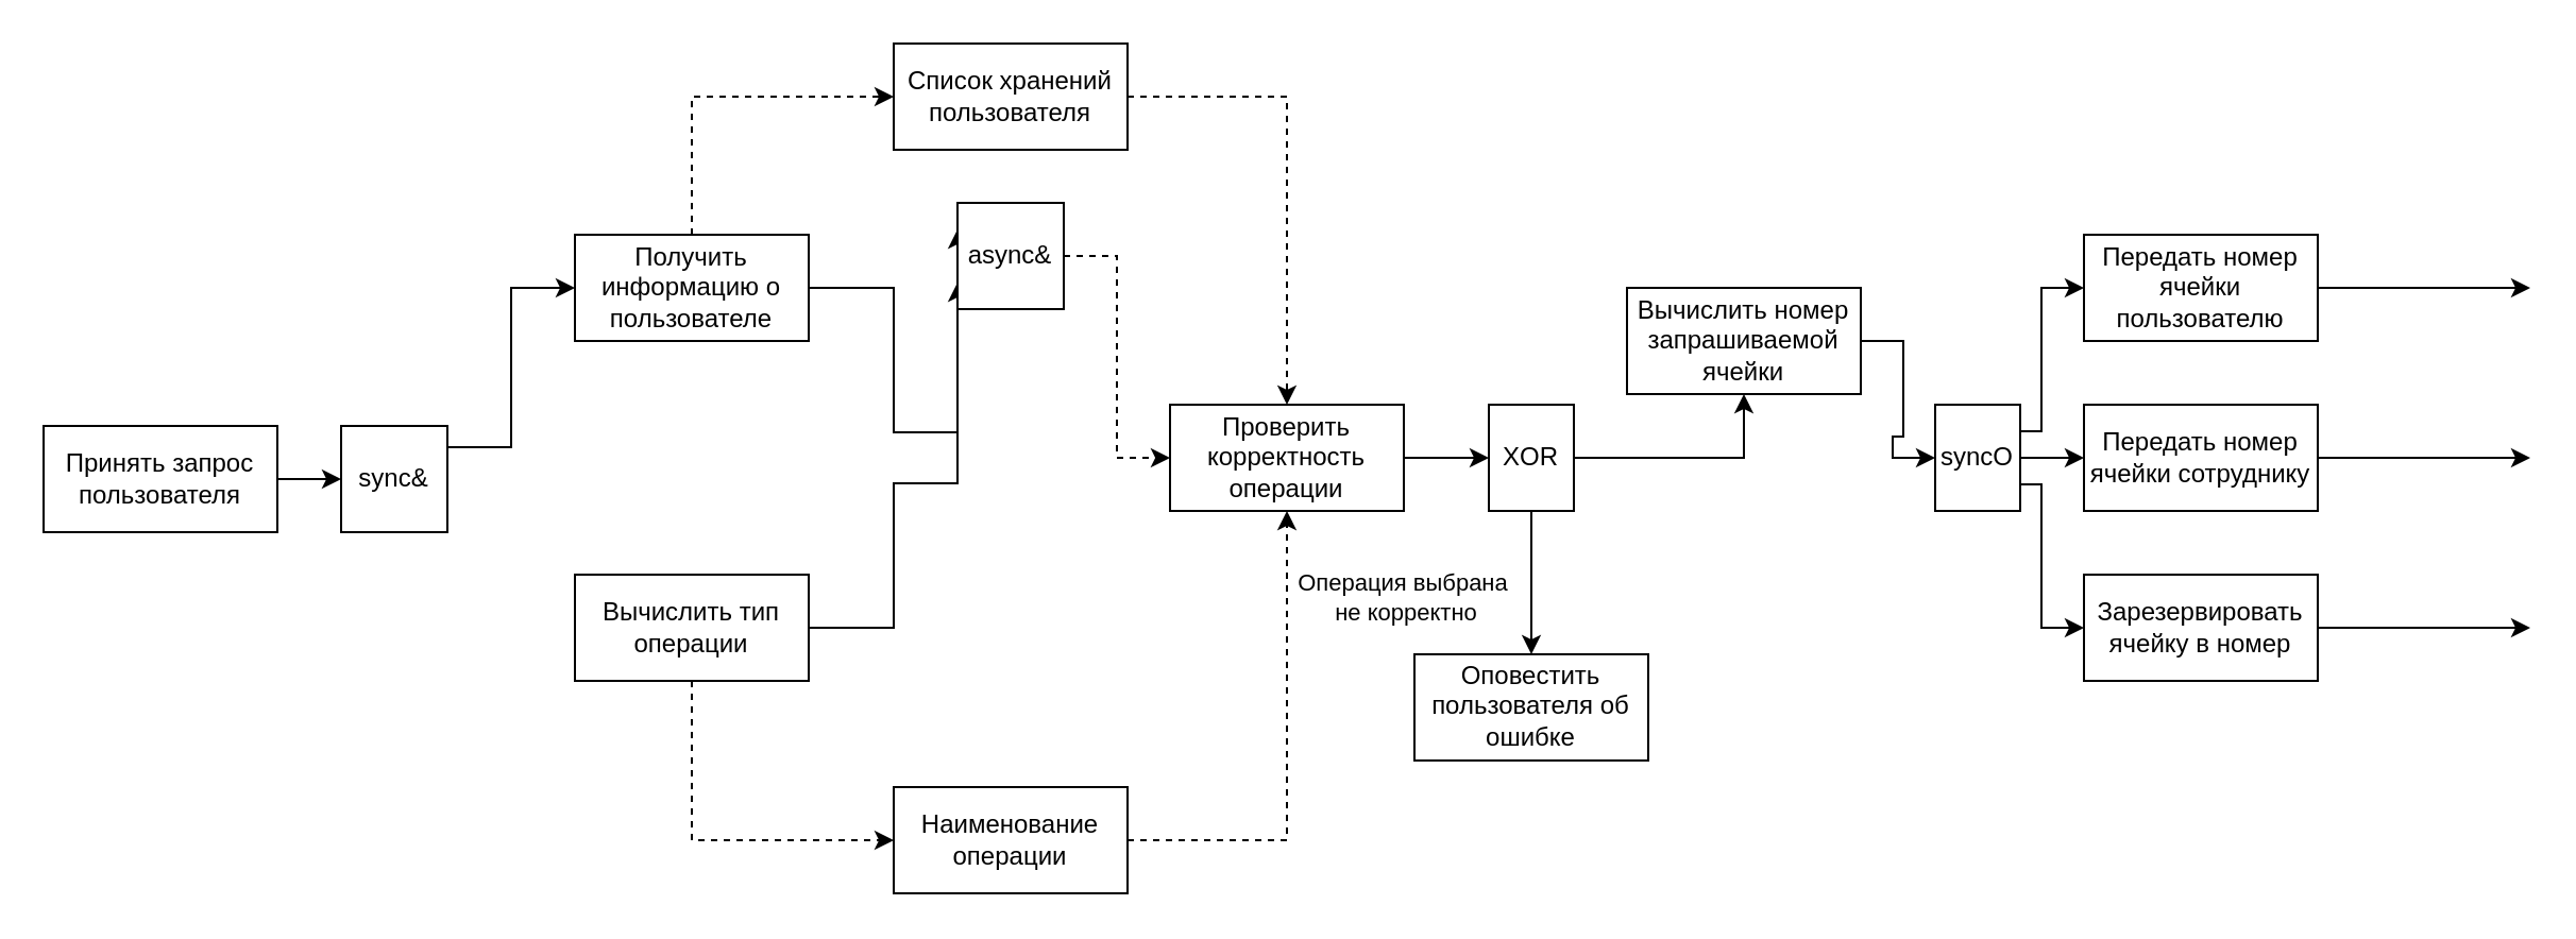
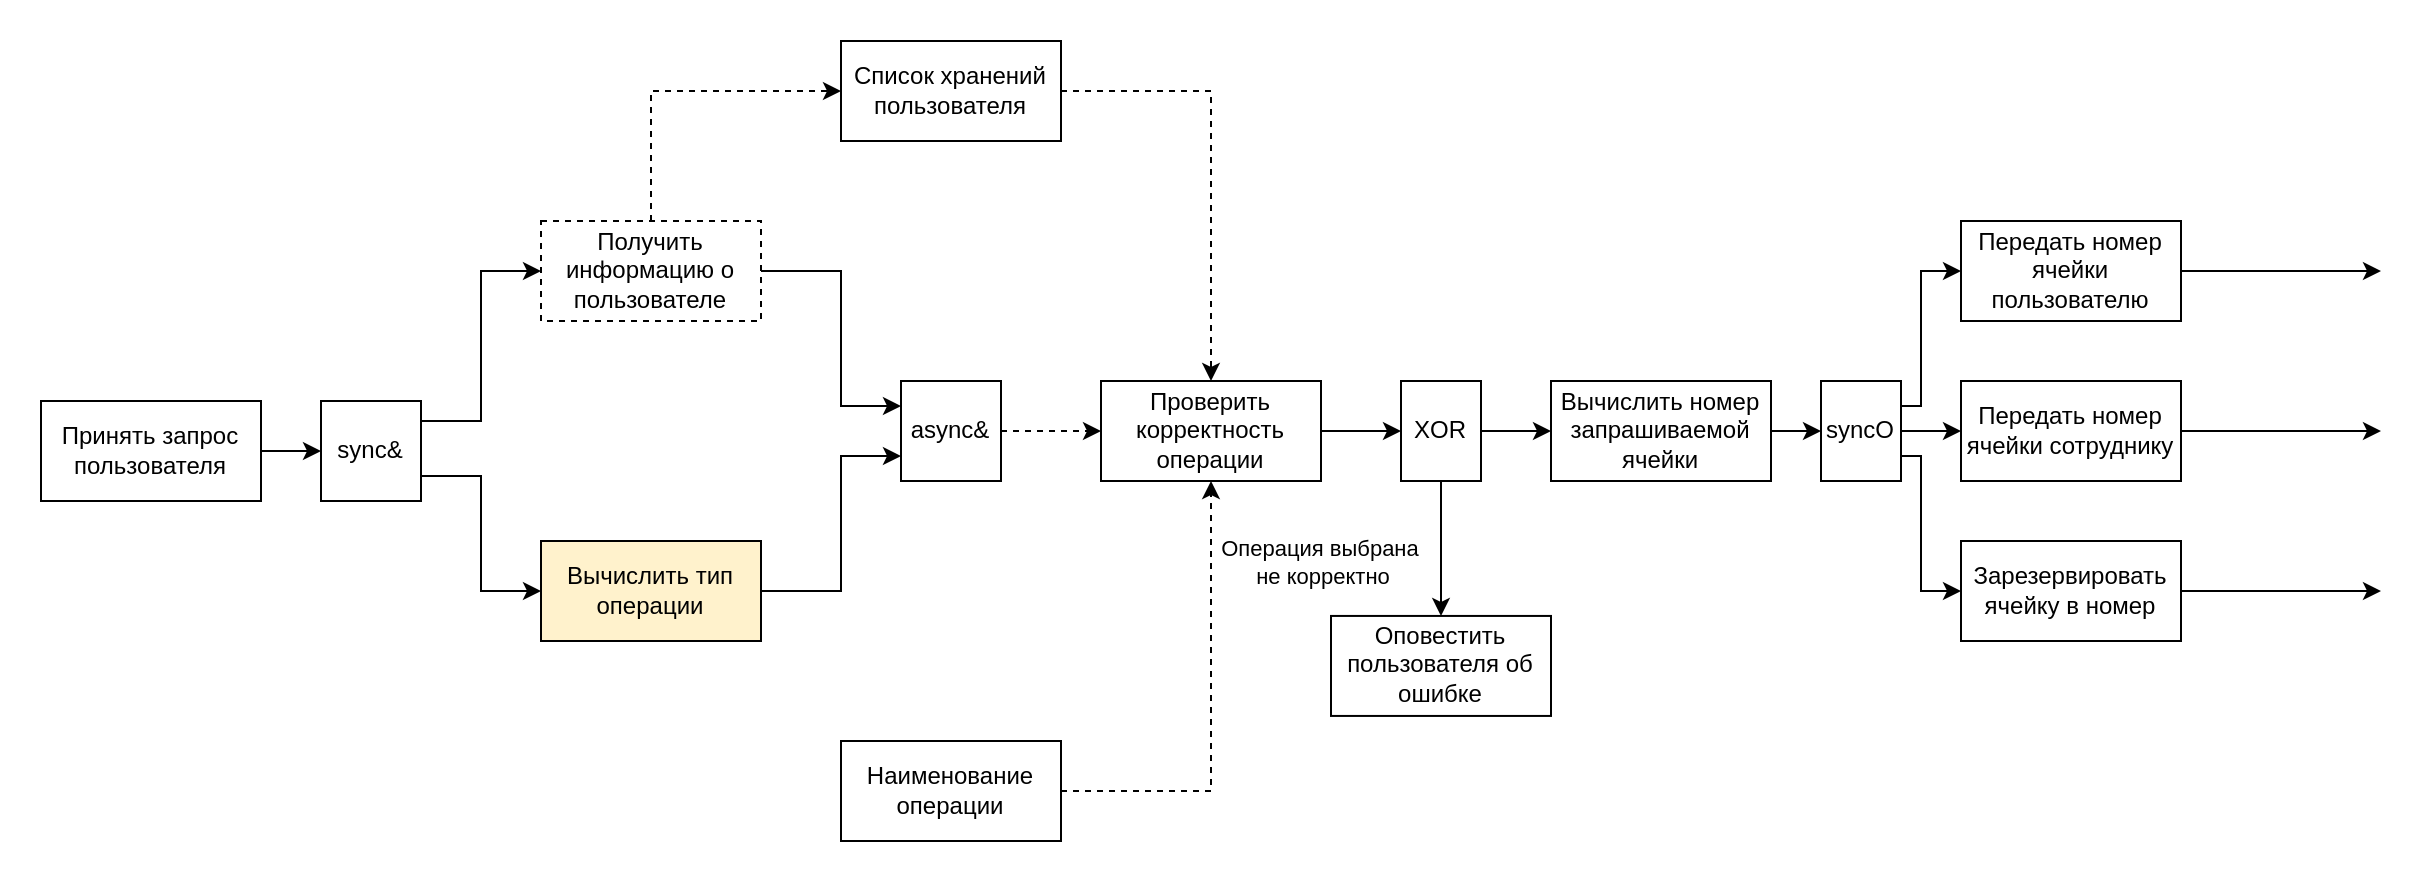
- <mxCell id="14" value="async&amp;amp;" style="html=1;whiteSpace=wrap;" vertex="1" parent="1"><mxGeometry x="450" y="95" width="50" height="50" as="geometry" /></mxCell>
+ <mxCell id="14" value="async&amp;amp;" style="html=1;whiteSpace=wrap;" vertex="1" parent="1"><mxGeometry x="450" y="190" width="50" height="50" as="geometry" /></mxCell>
- <mxCell id="6" value="Получить информацию о пользователе" style="html=1;whiteSpace=wrap;" vertex="1" parent="1"><mxGeometry x="270" y="110" width="110" height="50" as="geometry" /></mxCell>
+ <mxCell id="6" value="Получить информацию о пользователе" style="html=1;whiteSpace=wrap;dashed=1;" vertex="1" parent="1"><mxGeometry x="270" y="110" width="110" height="50" as="geometry" /></mxCell>
- <mxCell id="25" value="Вычислить номер запрашиваемой ячейки" style="html=1;whiteSpace=wrap;" vertex="1" parent="1"><mxGeometry x="765" y="135" width="110" height="50" as="geometry" /></mxCell>
+ <mxCell id="25" value="Вычислить номер запрашиваемой ячейки" style="html=1;whiteSpace=wrap;" vertex="1" parent="1"><mxGeometry x="775" y="190" width="110" height="50" as="geometry" /></mxCell>
+ <mxCell id="11" style="edgeStyle=orthogonalEdgeStyle;rounded=0;orthogonalLoop=1;jettySize=auto;html=1;exitX=1;exitY=0.75;exitDx=0;exitDy=0;entryX=0;entryY=0.5;entryDx=0;entryDy=0;" edge="1" parent="1" source="12" target="9"><mxGeometry relative="1" as="geometry" /></mxCell>
- <mxCell id="9" value="Вычислить тип операции" style="html=1;whiteSpace=wrap;" vertex="1" parent="1"><mxGeometry x="270" y="270" width="110" height="50" as="geometry" /></mxCell>
+ <mxCell id="9" value="Вычислить тип операции" style="html=1;whiteSpace=wrap;fillColor=#fff2cc;" vertex="1" parent="1"><mxGeometry x="270" y="270" width="110" height="50" as="geometry" /></mxCell>
- <mxCell id="8" style="edgeStyle=orthogonalEdgeStyle;rounded=0;orthogonalLoop=1;jettySize=auto;html=1;exitX=0.5;exitY=1;exitDx=0;exitDy=0;entryX=0;entryY=0.5;entryDx=0;entryDy=0;dashed=1;" edge="1" parent="1" source="9" target="37"><mxGeometry relative="1" as="geometry" /></mxCell>
